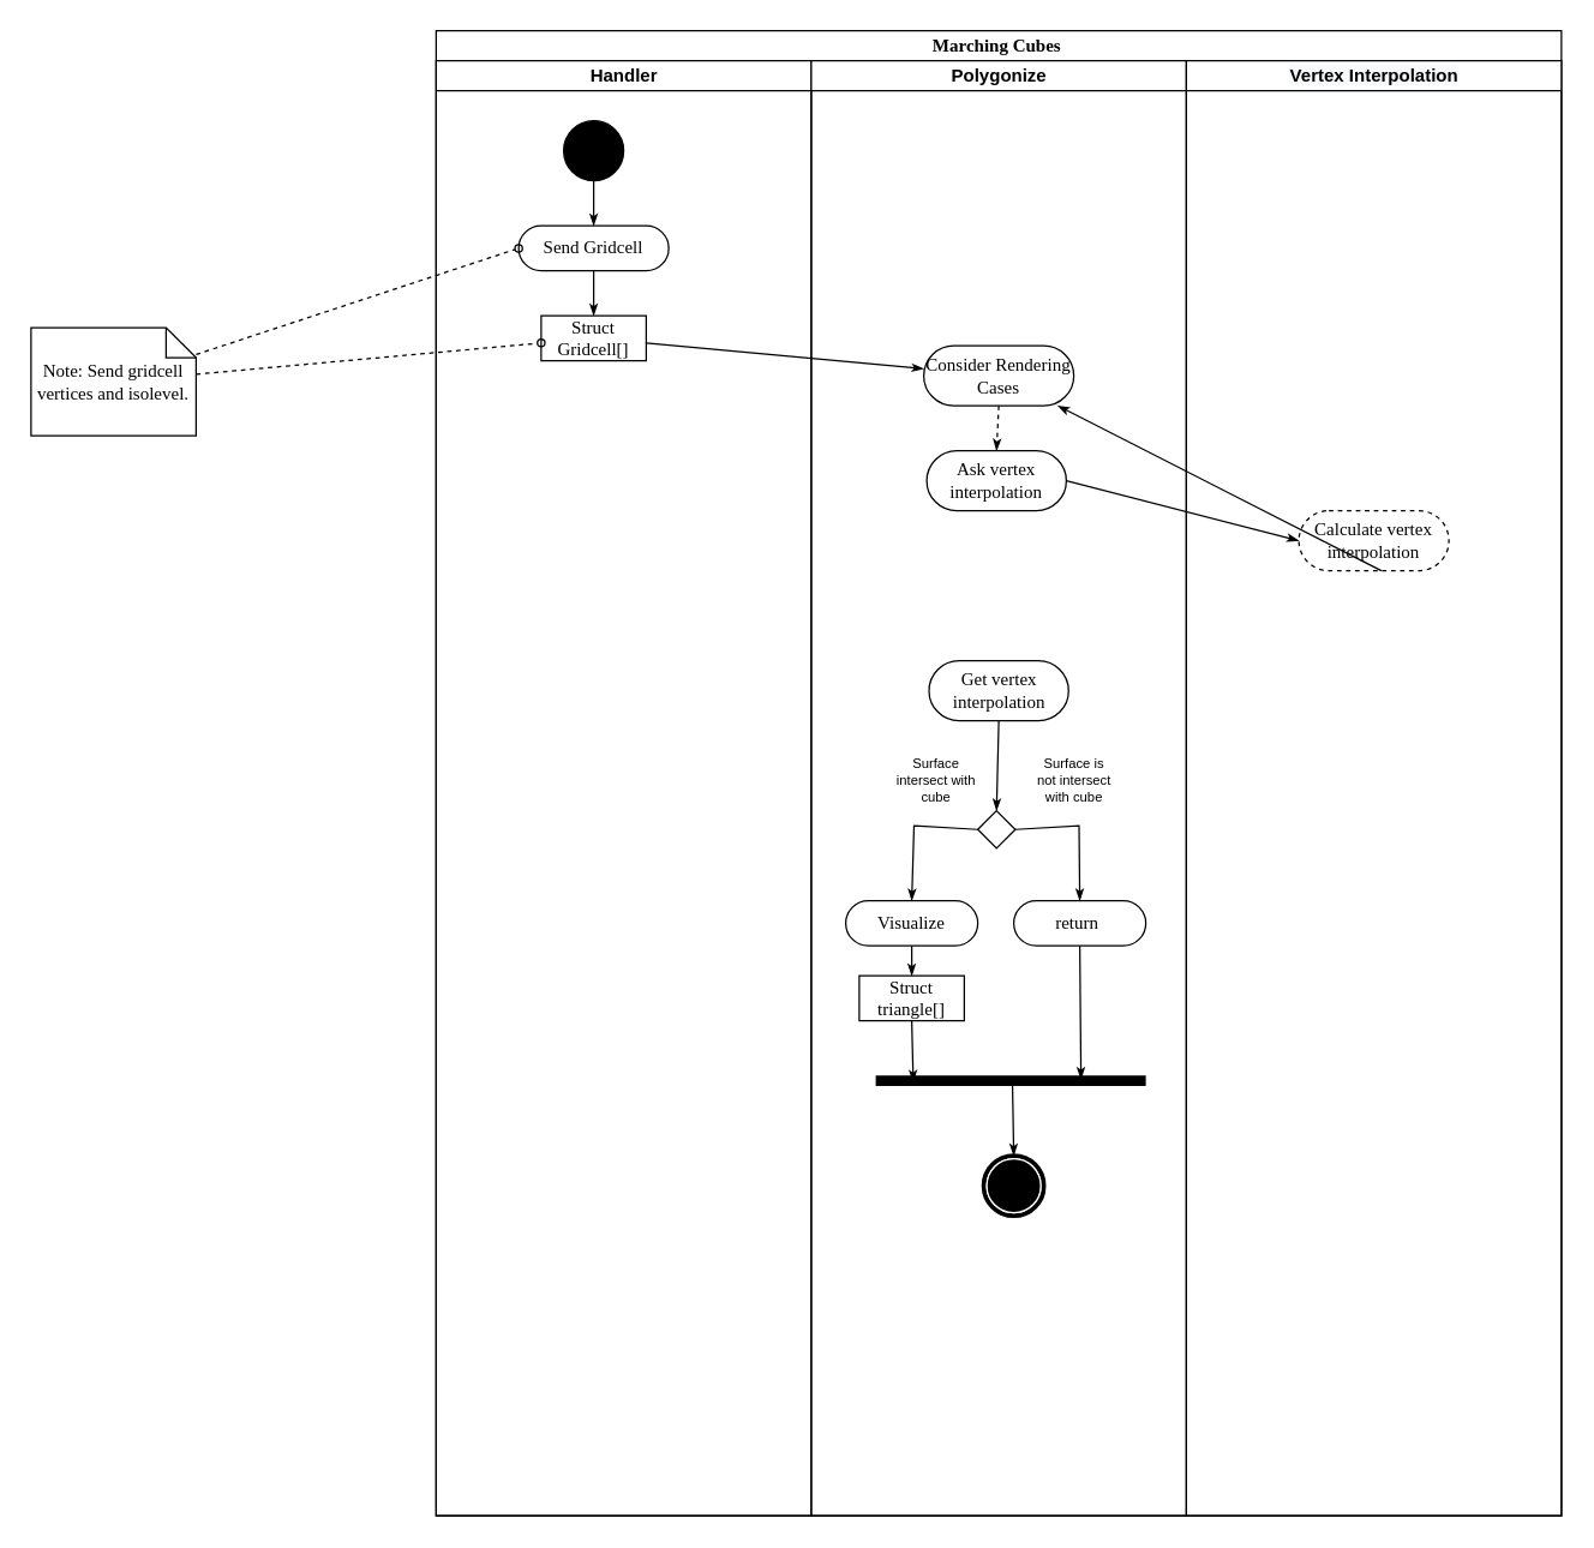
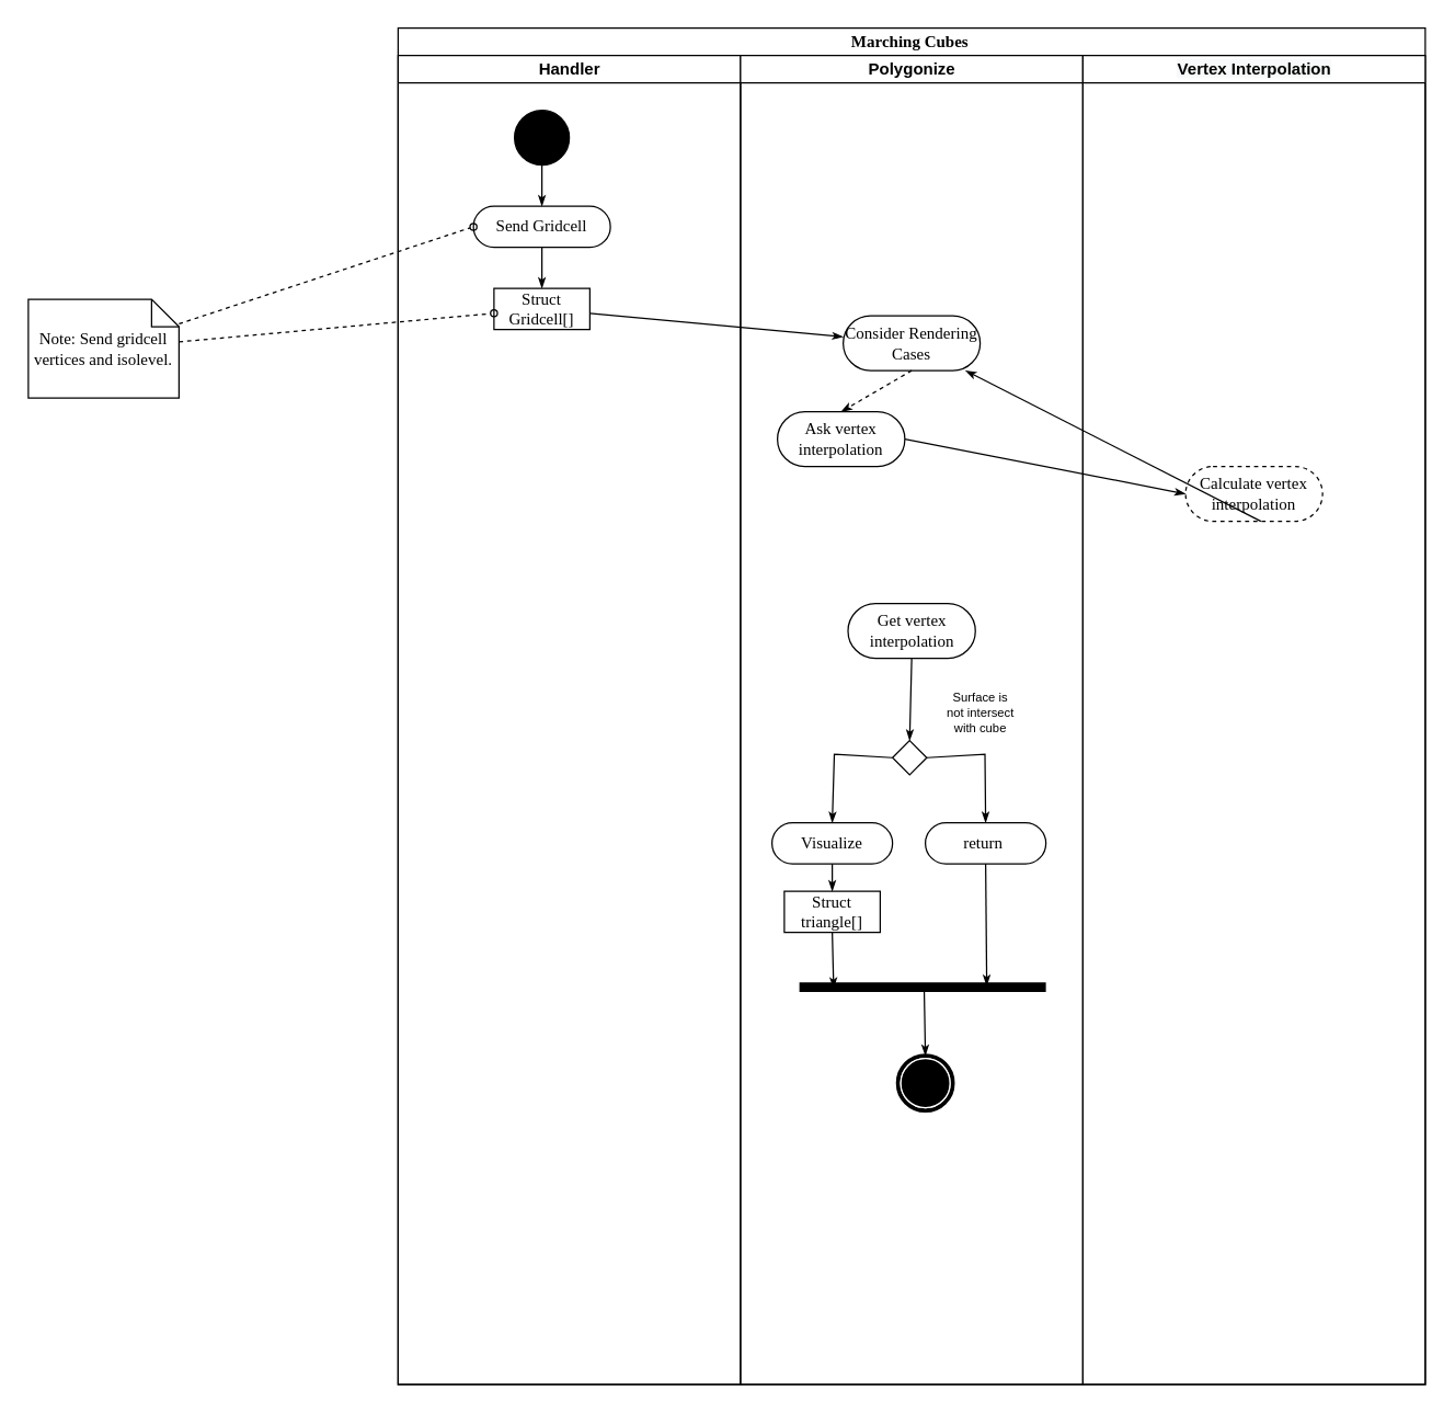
- <mxCell id="14" value="Ask vertex interpolation" style="rounded=1;whiteSpace=wrap;html=1;shadow=0;comic=0;labelBackgroundColor=none;strokeWidth=1;fontFamily=Verdana;fontSize=12;align=center;arcSize=50;" vertex="1" parent="9"><mxGeometry x="77" y="260" width="93" height="40" as="geometry" /></mxCell>
+ <mxCell id="14" value="Ask vertex interpolation" style="rounded=1;whiteSpace=wrap;html=1;shadow=0;comic=0;labelBackgroundColor=none;strokeWidth=1;fontFamily=Verdana;fontSize=12;align=center;arcSize=50;" vertex="1" parent="9"><mxGeometry x="27" y="260" width="93" height="40" as="geometry" /></mxCell>
- <mxCell id="12" value="&lt;font style=&quot;font-size: 9px&quot;&gt;Surface intersect with cube&lt;/font&gt;" style="text;html=1;strokeColor=none;fillColor=none;align=center;verticalAlign=middle;whiteSpace=wrap;rounded=0;fontSize=9;" vertex="1" parent="9"><mxGeometry x="56" y="460" width="55" height="40" as="geometry" /></mxCell>
